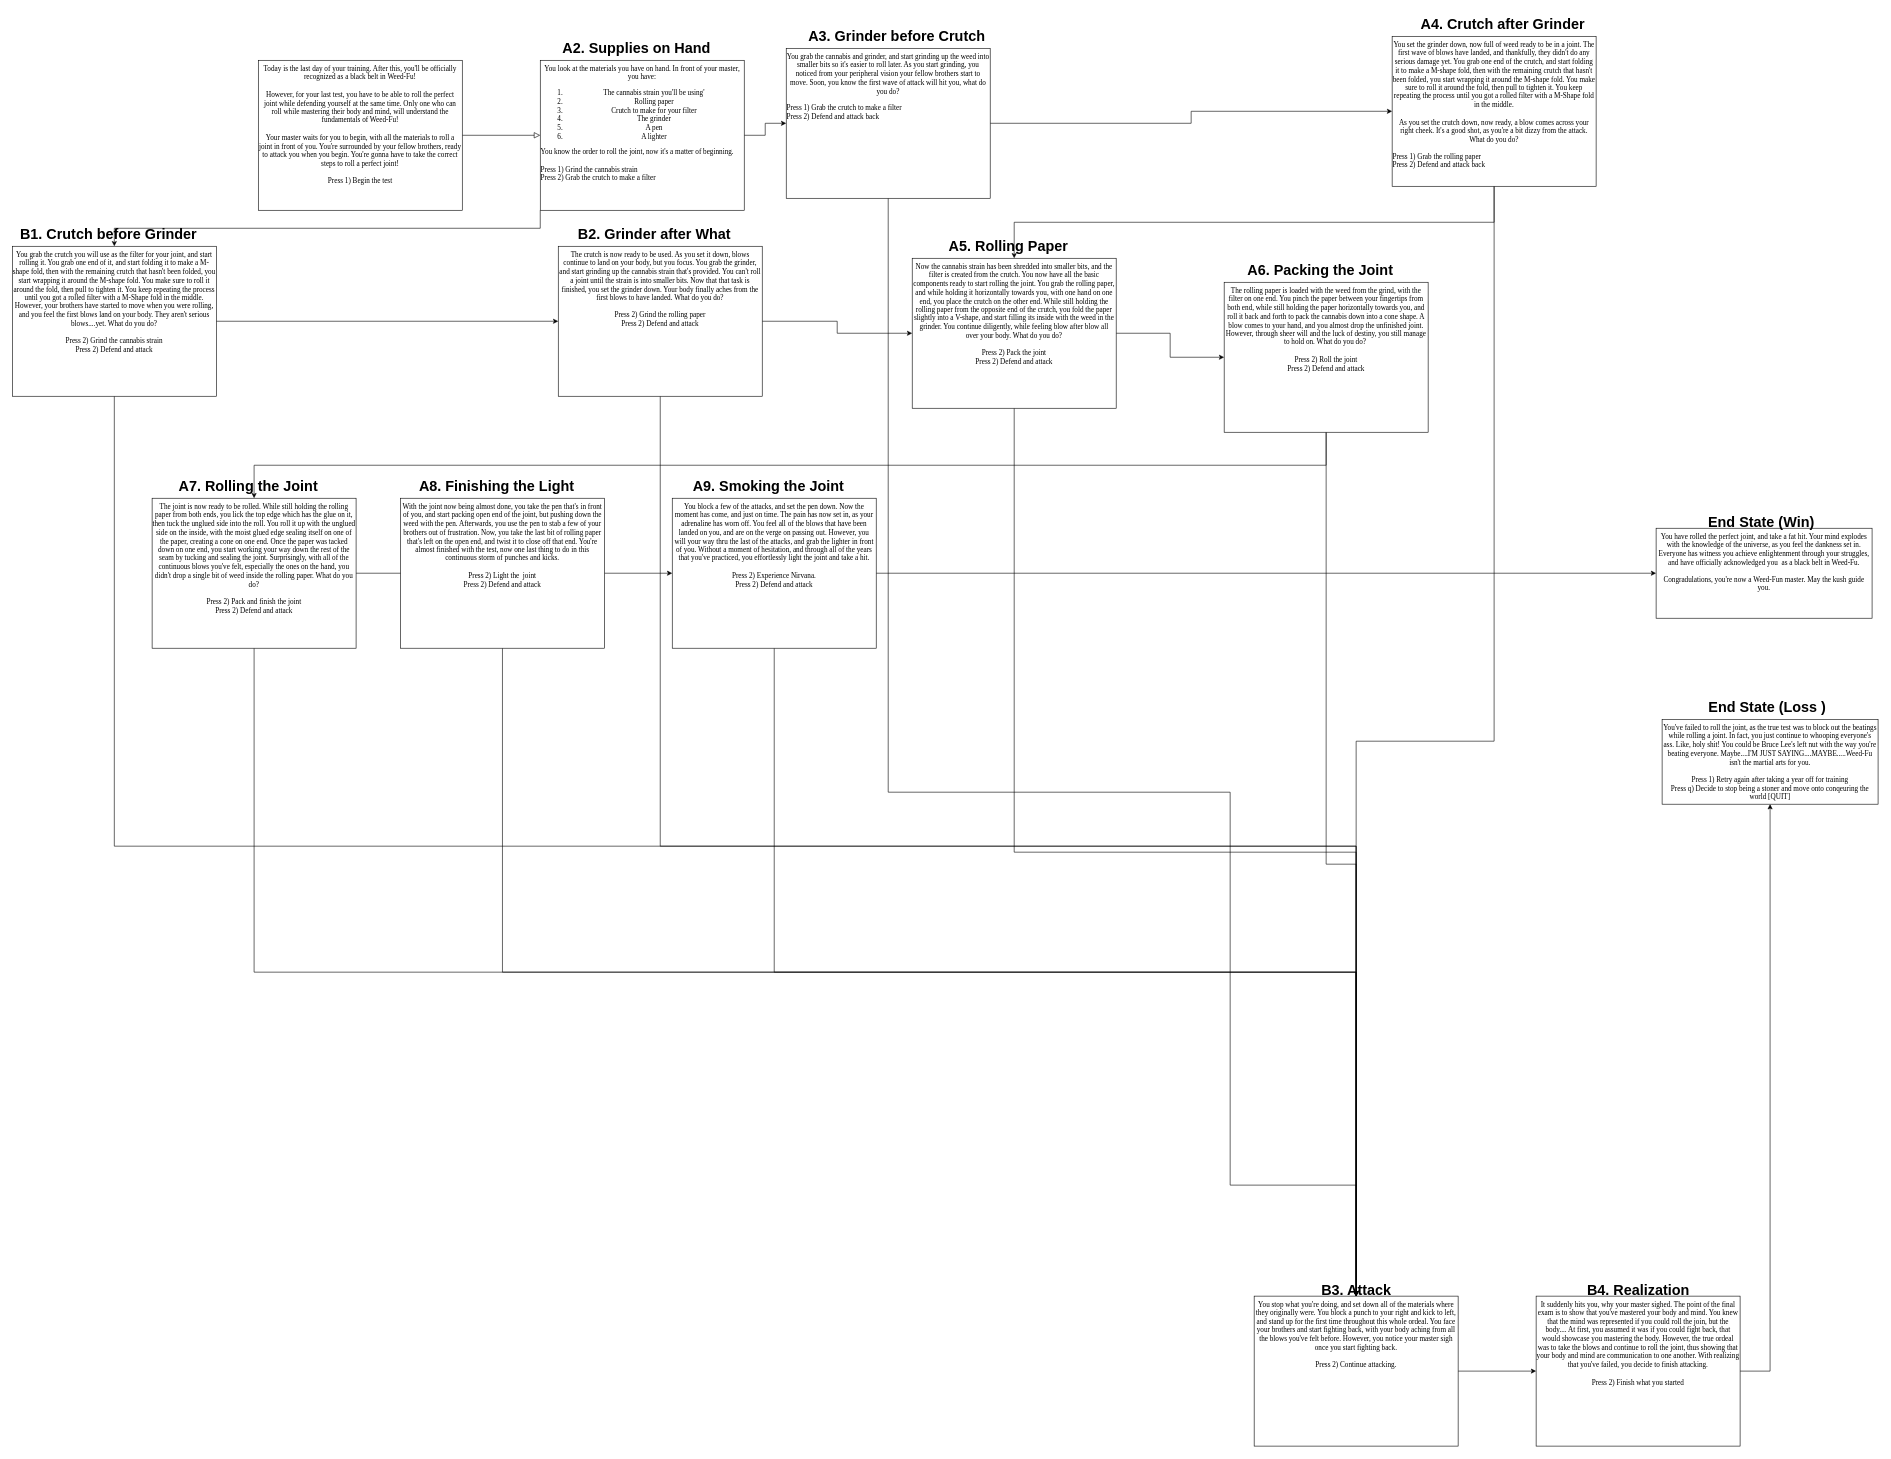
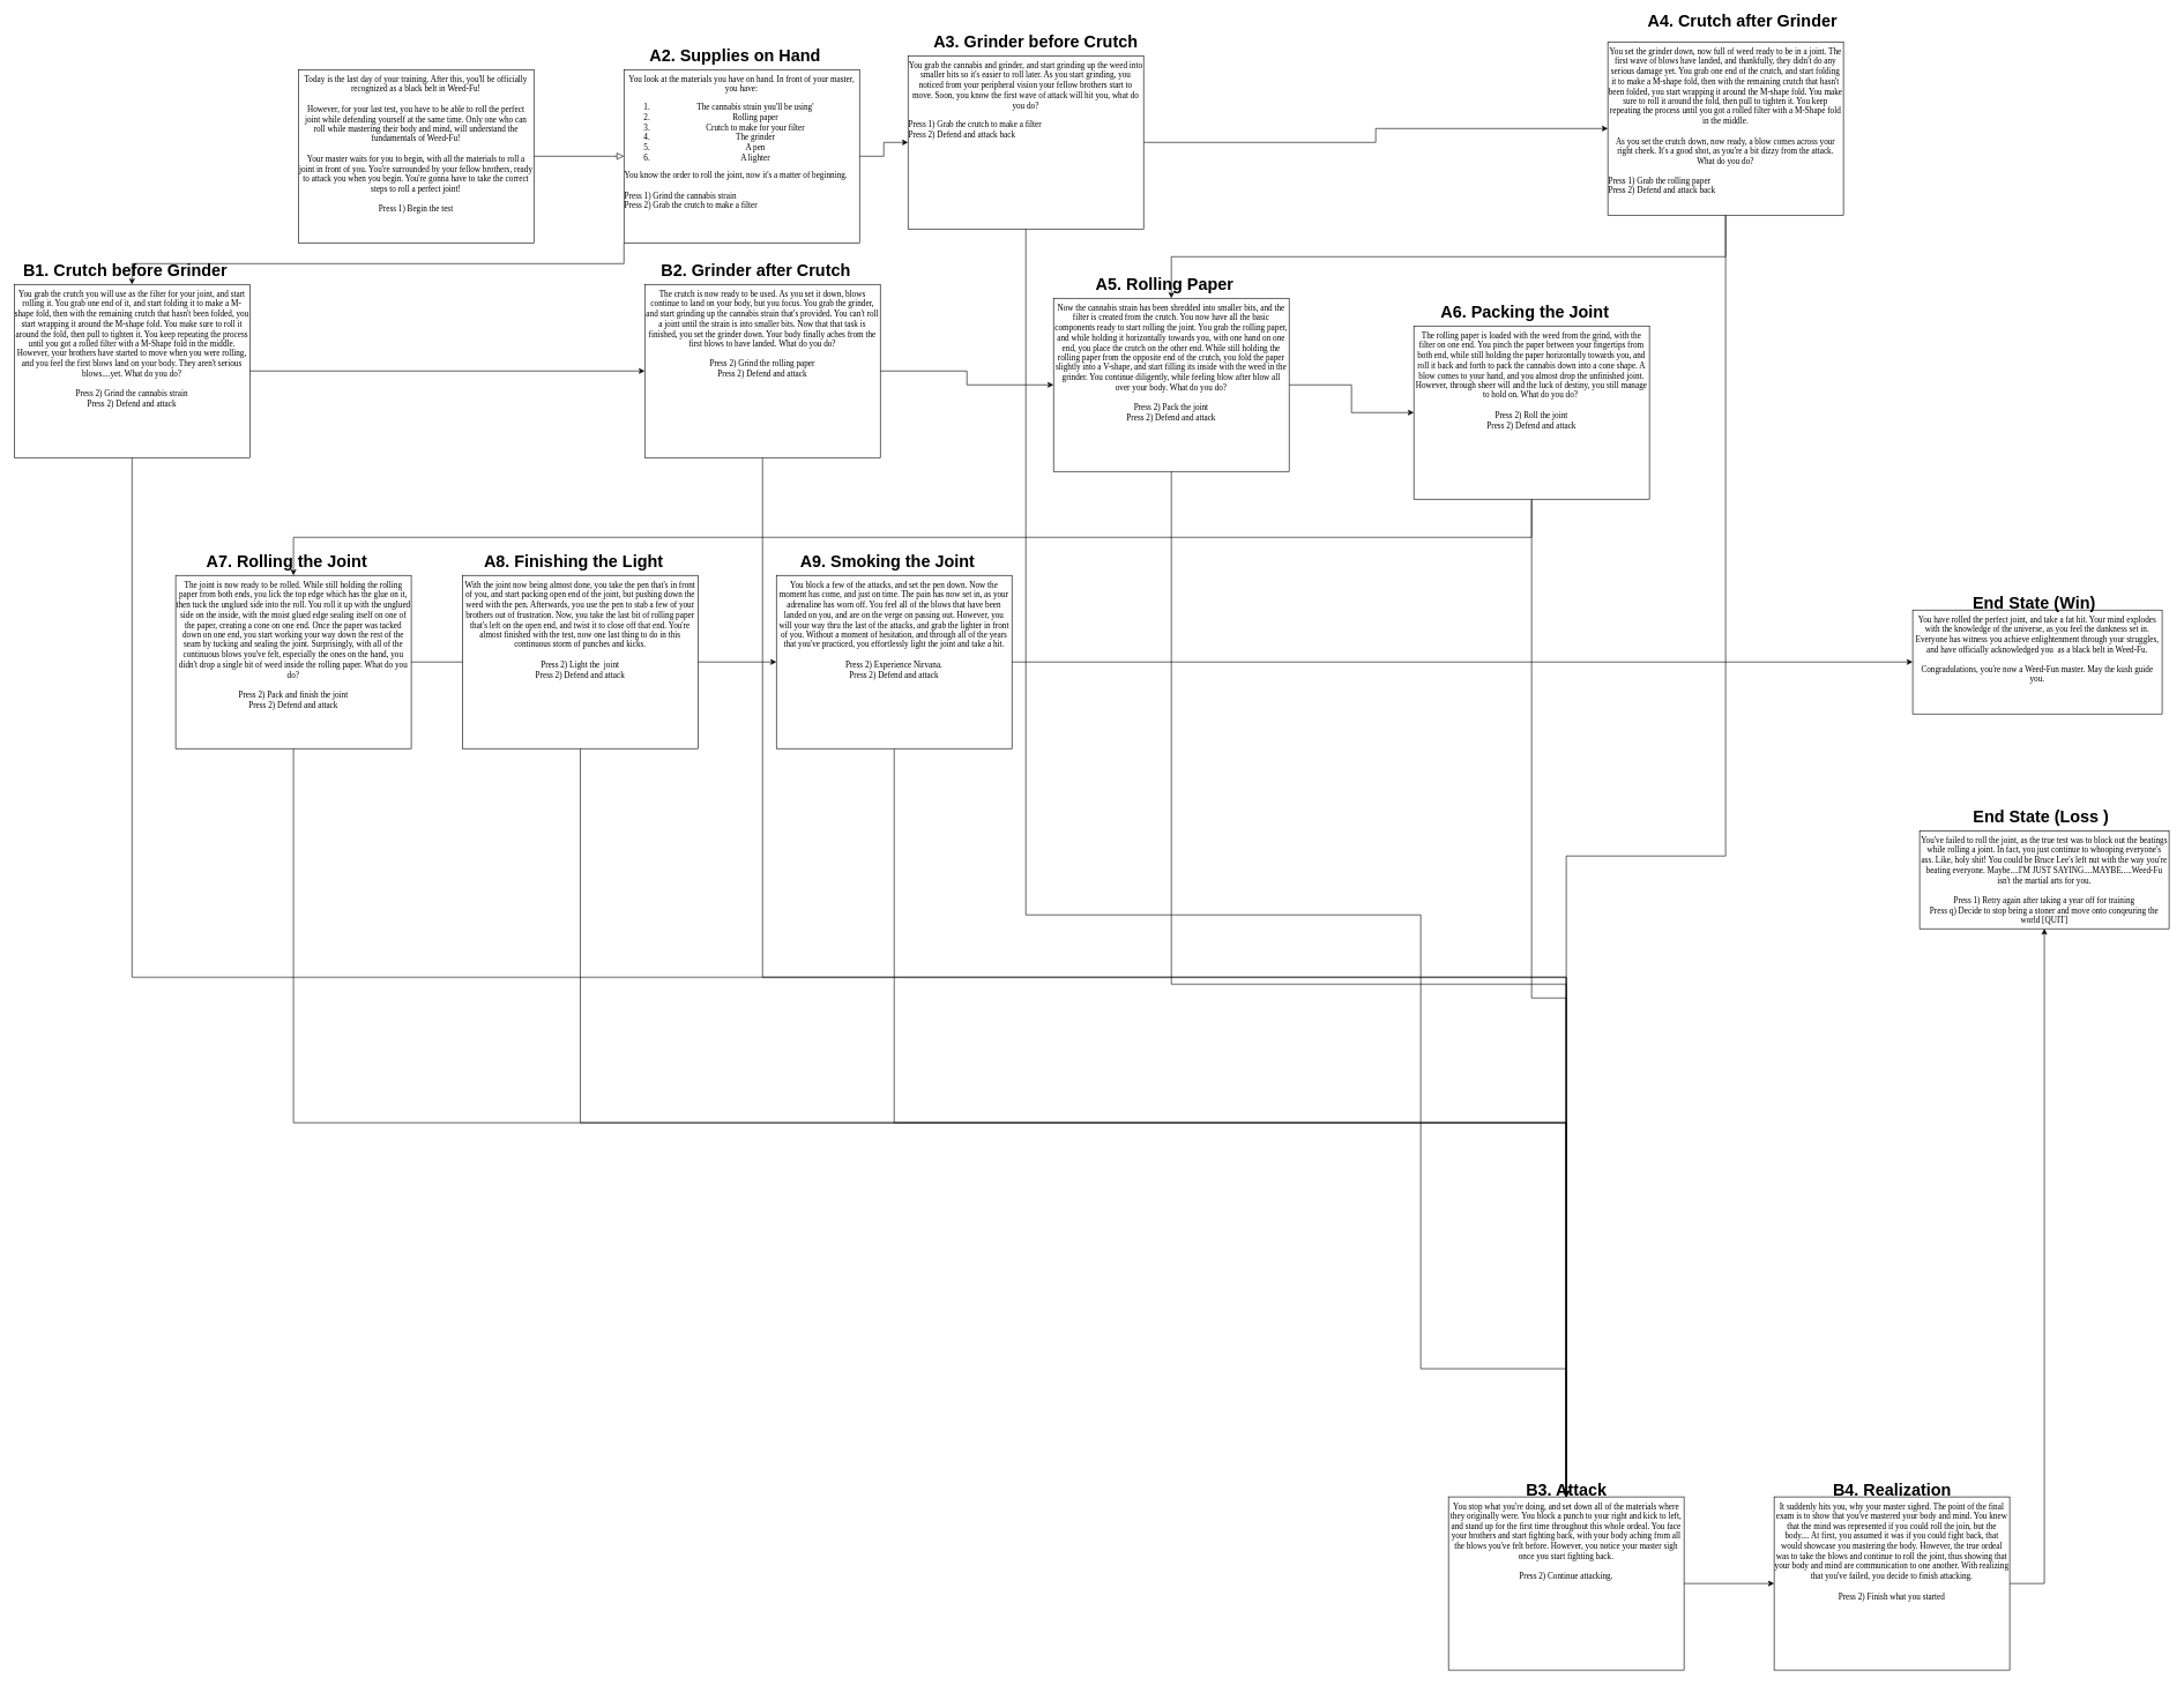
- <mxCell id="23" value="A4. Crutch after Grinder" style="text;strokeColor=none;fillColor=none;html=1;fontSize=24;fontStyle=1;verticalAlign=middle;align=center;labelBackgroundColor=none;" parent="1" vertex="1"><mxGeometry x="2384" y="20" width="240" height="40" as="geometry" /></mxCell>
+ <mxCell id="23" value="A4. Crutch after Grinder" style="text;strokeColor=none;fillColor=none;html=1;fontSize=24;fontStyle=1;verticalAlign=middle;align=center;labelBackgroundColor=none;" parent="1" vertex="1"><mxGeometry x="2394" y="10" width="240" height="40" as="geometry" /></mxCell>
- <mxCell id="27" value="B2. Grinder after What" style="text;strokeColor=none;fillColor=none;html=1;fontSize=24;fontStyle=1;verticalAlign=middle;align=center;labelBackgroundColor=none;" parent="1" vertex="1"><mxGeometry x="960" y="370" width="260" height="40" as="geometry" /></mxCell>
+ <mxCell id="27" value="B2. Grinder after Crutch" style="text;strokeColor=none;fillColor=none;html=1;fontSize=24;fontStyle=1;verticalAlign=middle;align=center;labelBackgroundColor=none;" parent="1" vertex="1"><mxGeometry x="960" y="370" width="260" height="40" as="geometry" /></mxCell>
